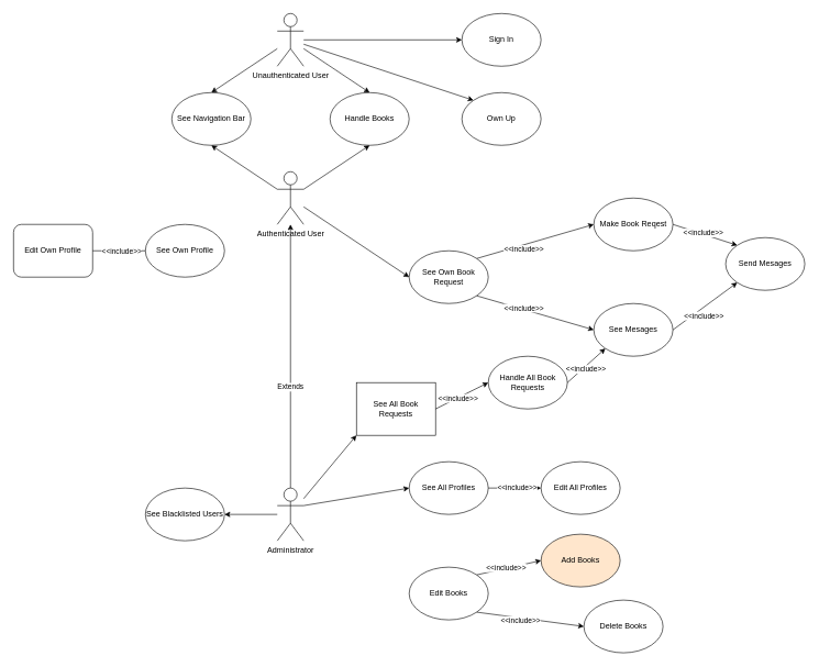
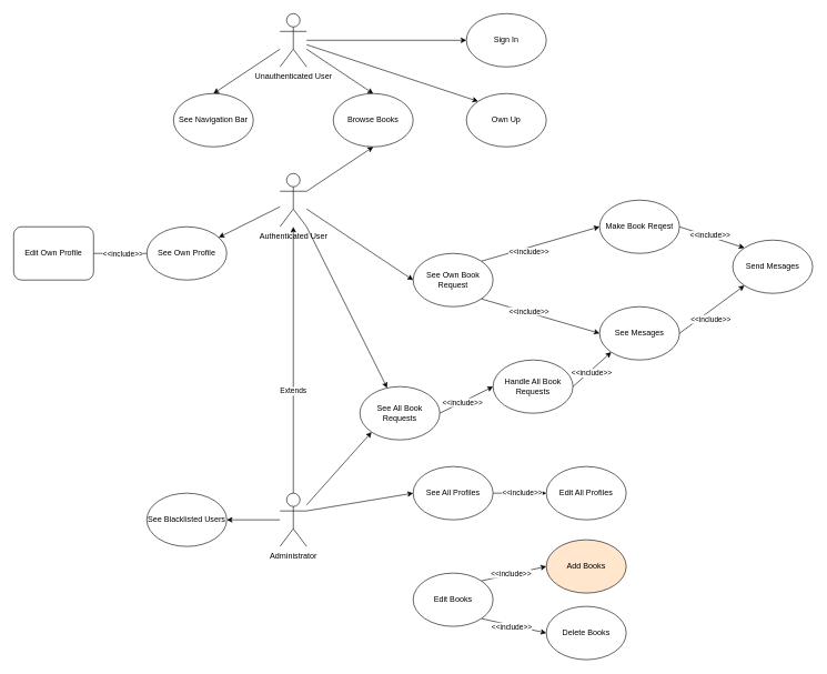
- <mxCell id="9" value="Handle Books" style="ellipse;whiteSpace=wrap;html=1;verticalAlign=middle;" parent="1" vertex="1"><mxGeometry x="500" y="140" width="120" height="80" as="geometry" /></mxCell>
+ <mxCell id="9" value="Browse Books" style="ellipse;whiteSpace=wrap;html=1;verticalAlign=middle;" parent="1" vertex="1"><mxGeometry x="500" y="140" width="120" height="80" as="geometry" /></mxCell>
- <mxCell id="29" value="" style="endArrow=classic;html=1;entryX=0.5;entryY=1;entryDx=0;entryDy=0;" parent="1" source="7" target="28" edge="1"><mxGeometry width="50" height="50" relative="1" as="geometry"><mxPoint x="470" y="330" as="sourcePoint" /><mxPoint x="730" y="370" as="targetPoint" /></mxGeometry></mxCell>
+ <mxCell id="29" value="" style="endArrow=classic;html=1;" parent="1" source="7" target="26" edge="1"><mxGeometry width="50" height="50" relative="1" as="geometry"><mxPoint x="470" y="330" as="sourcePoint" /><mxPoint x="730" y="370" as="targetPoint" /></mxGeometry></mxCell>
+ <mxCell id="23" value="" style="endArrow=classic;html=1;" parent="1" source="7" target="22" edge="1"><mxGeometry width="50" height="50" relative="1" as="geometry"><mxPoint x="460" y="320" as="sourcePoint" /><mxPoint x="607.574" y="401.716" as="targetPoint" /></mxGeometry></mxCell>
- <mxCell id="26" value="See All Book Requests" style="whiteSpace=wrap;html=1;verticalAlign=middle;rounded=0;" parent="1" vertex="1"><mxGeometry x="540" y="580" width="120" height="80" as="geometry" /></mxCell>
+ <mxCell id="26" value="See All Book Requests" style="ellipse;whiteSpace=wrap;html=1;verticalAlign=middle;" parent="1" vertex="1"><mxGeometry x="540" y="580" width="120" height="80" as="geometry" /></mxCell>
- <mxCell id="17" value="Delete Books" style="ellipse;whiteSpace=wrap;html=1;verticalAlign=middle;" parent="1" vertex="1"><mxGeometry x="885" y="910" width="120" height="80" as="geometry" /></mxCell>
+ <mxCell id="17" value="Delete Books" style="ellipse;whiteSpace=wrap;html=1;verticalAlign=middle;" parent="1" vertex="1"><mxGeometry x="820" y="910" width="120" height="80" as="geometry" /></mxCell>
